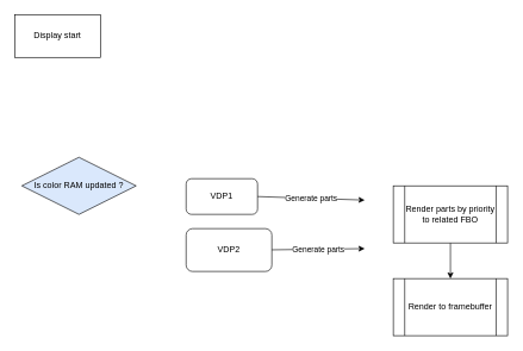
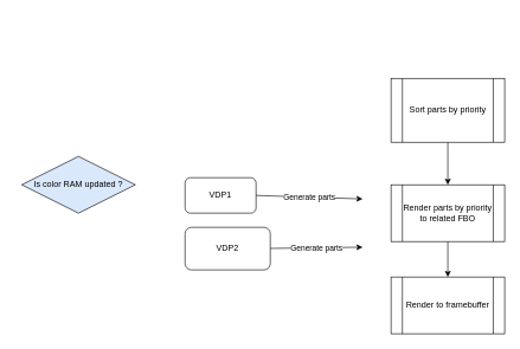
- <mxCell id="14" value="Display start" style="rounded=0;whiteSpace=wrap;html=1;" vertex="1" parent="1"><mxGeometry x="20" y="20" width="120" height="60" as="geometry" /></mxCell>
+ <mxCell id="9" value="Sort parts by priority&lt;br&gt;" style="shape=process;whiteSpace=wrap;html=1;backgroundOutline=1;" parent="1" vertex="1"><mxGeometry x="550" y="110" width="160" height="90" as="geometry" /></mxCell>
+ <mxCell id="8" value="" style="edgeStyle=orthogonalEdgeStyle;rounded=0;orthogonalLoop=1;jettySize=auto;html=1;" parent="1" source="9" target="11" edge="1"><mxGeometry relative="1" as="geometry" /></mxCell>
